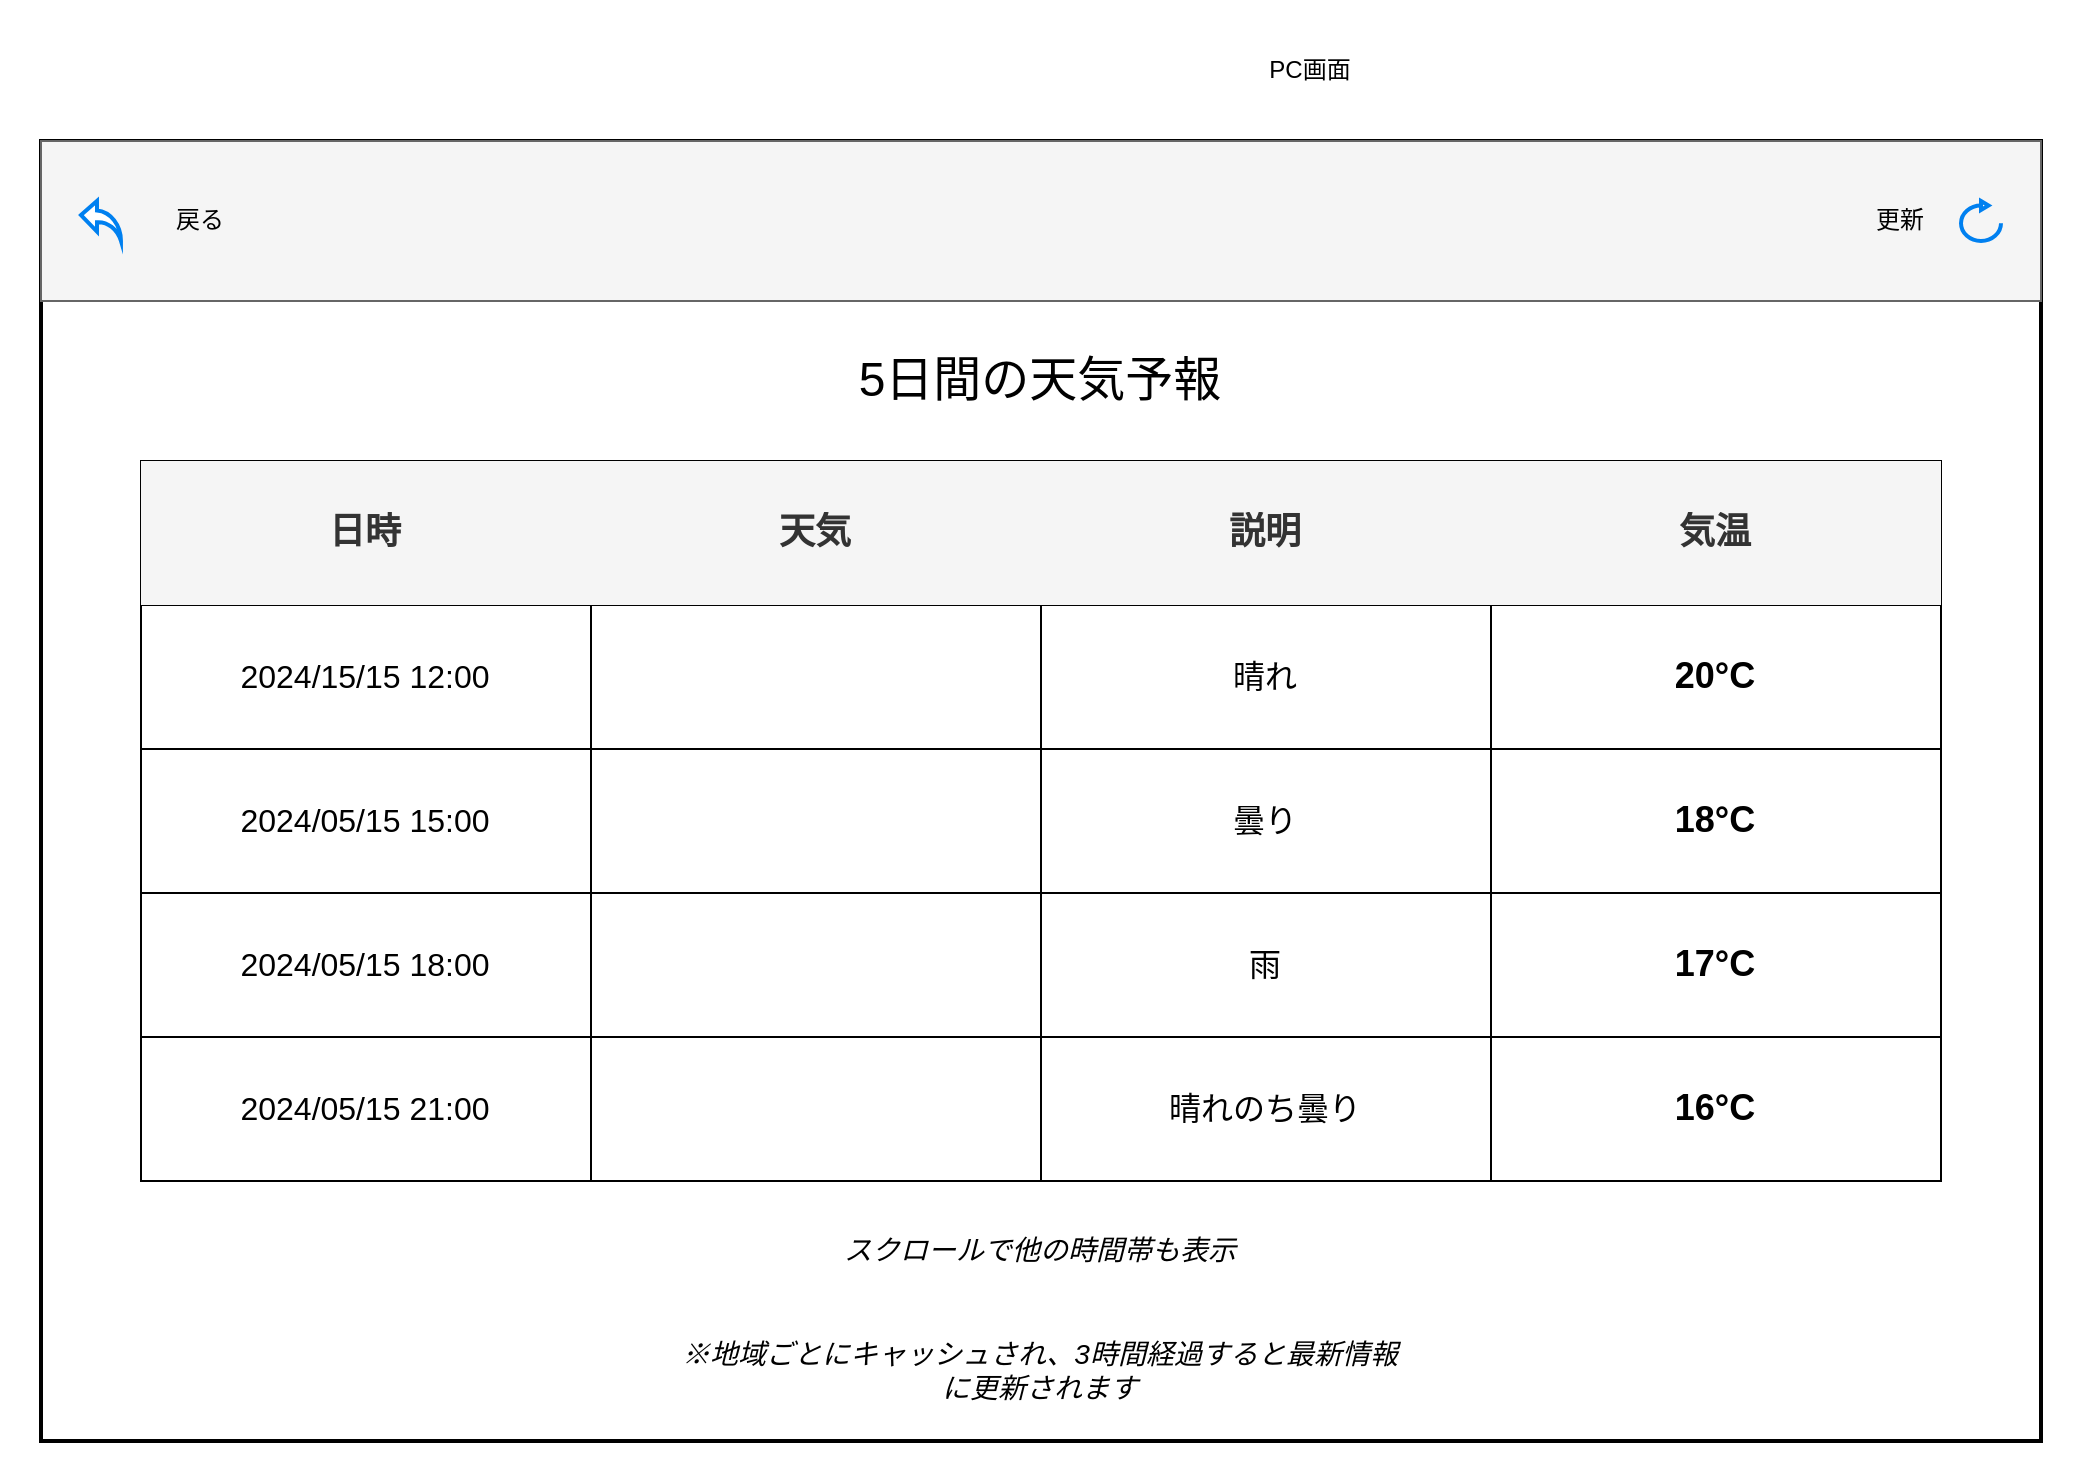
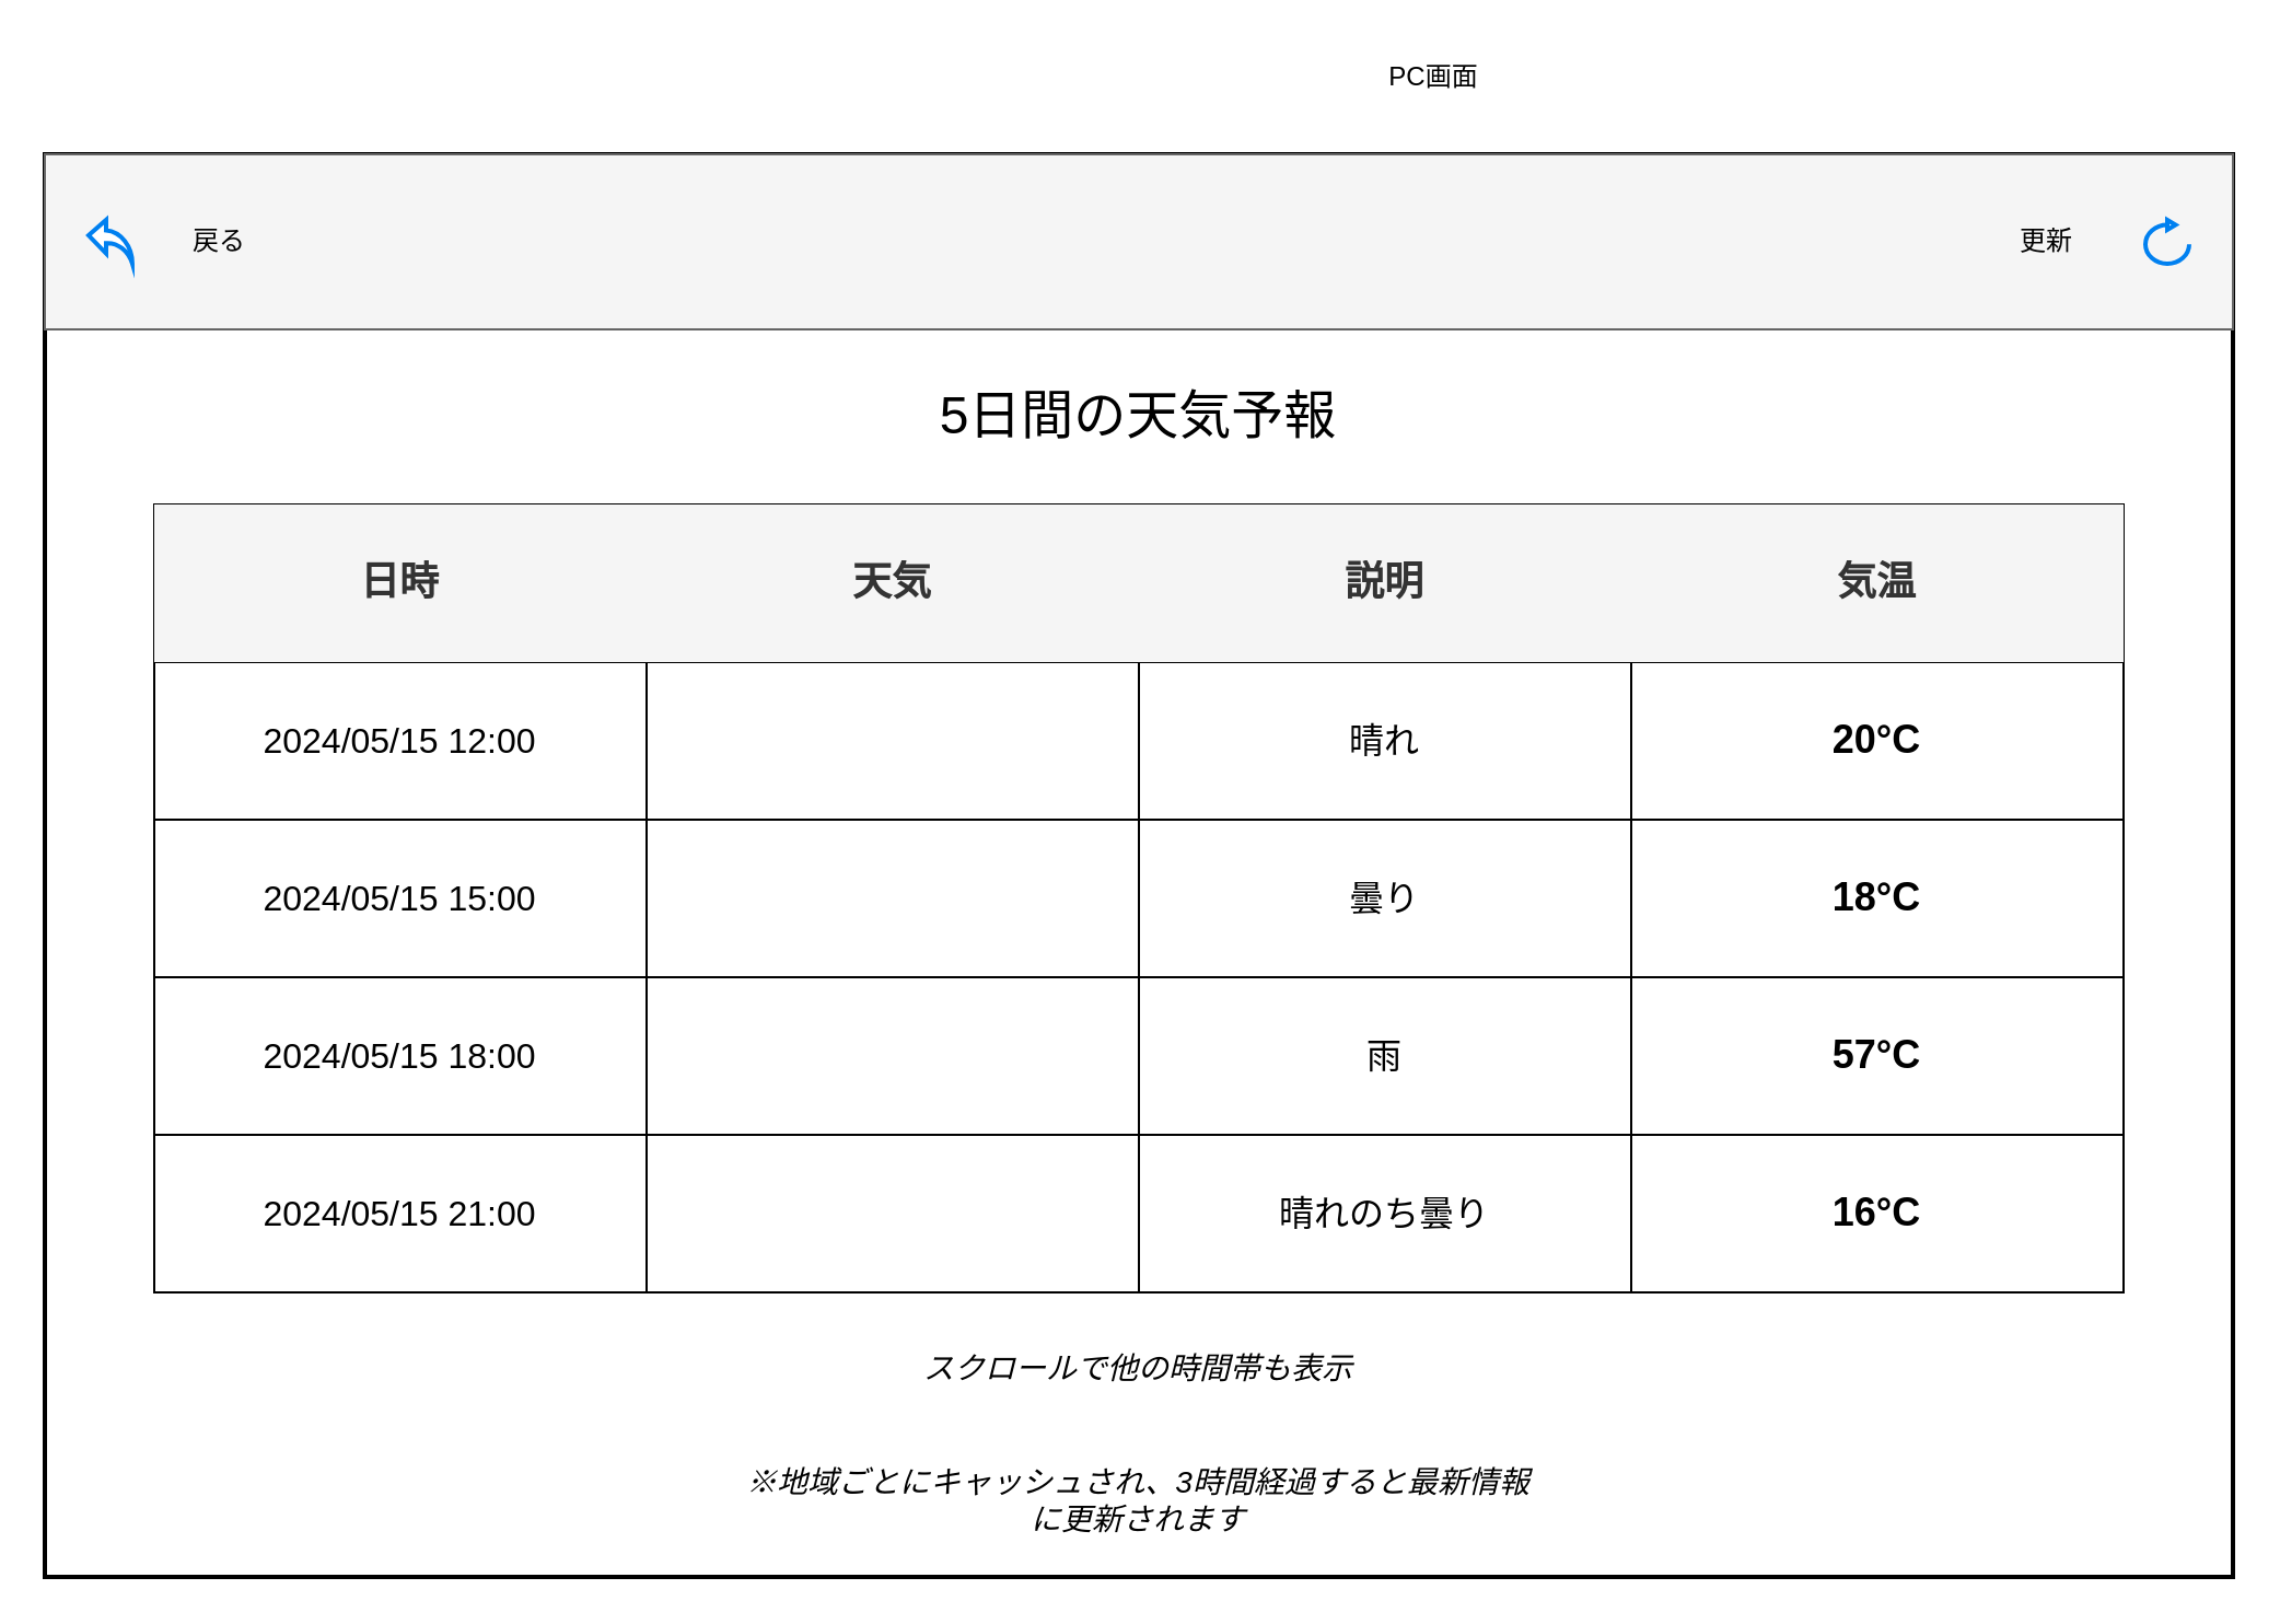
- <mxCell id="10" value="更新" style="text;html=1;strokeColor=none;fillColor=none;align=center;verticalAlign=middle;whiteSpace=wrap;rounded=0;" vertex="1" parent="1"><mxGeometry x="920" y="95" width="60" height="30" as="geometry" /></mxCell>
+ <mxCell id="10" value="更新" style="text;html=1;strokeColor=none;fillColor=none;align=center;verticalAlign=middle;whiteSpace=wrap;rounded=0;" vertex="1" parent="1"><mxGeometry x="905" y="95" width="60" height="30" as="geometry" /></mxCell>
- <mxCell id="18" value="&lt;font style=&quot;font-size: 16px;&quot;&gt;2024/15/15 12:00&lt;/font&gt;" style="shape=partialRectangle;html=1;whiteSpace=wrap;connectable=0;overflow=hidden;fillColor=none;top=0;left=0;bottom=0;right=0;pointerEvents=1;" vertex="1" parent="17"><mxGeometry width="225" height="72" as="geometry"><mxRectangle width="225" height="72" as="alternateBounds" /></mxGeometry></mxCell>
+ <mxCell id="18" value="&lt;font style=&quot;font-size: 16px;&quot;&gt;2024/05/15 12:00&lt;/font&gt;" style="shape=partialRectangle;html=1;whiteSpace=wrap;connectable=0;overflow=hidden;fillColor=none;top=0;left=0;bottom=0;right=0;pointerEvents=1;" vertex="1" parent="17"><mxGeometry width="225" height="72" as="geometry"><mxRectangle width="225" height="72" as="alternateBounds" /></mxGeometry></mxCell>
- <mxCell id="31" value="&lt;font style=&quot;font-size: 18px;&quot;&gt;17°C&lt;/font&gt;" style="shape=partialRectangle;html=1;whiteSpace=wrap;connectable=0;overflow=hidden;fillColor=none;top=0;left=0;bottom=0;right=0;pointerEvents=1;fontStyle=1" vertex="1" parent="27"><mxGeometry x="675" width="225" height="72" as="geometry"><mxRectangle width="225" height="72" as="alternateBounds" /></mxGeometry></mxCell>
+ <mxCell id="31" value="&lt;font style=&quot;font-size: 18px;&quot;&gt;57°C&lt;/font&gt;" style="shape=partialRectangle;html=1;whiteSpace=wrap;connectable=0;overflow=hidden;fillColor=none;top=0;left=0;bottom=0;right=0;pointerEvents=1;fontStyle=1" vertex="1" parent="27"><mxGeometry x="675" width="225" height="72" as="geometry"><mxRectangle width="225" height="72" as="alternateBounds" /></mxGeometry></mxCell>
